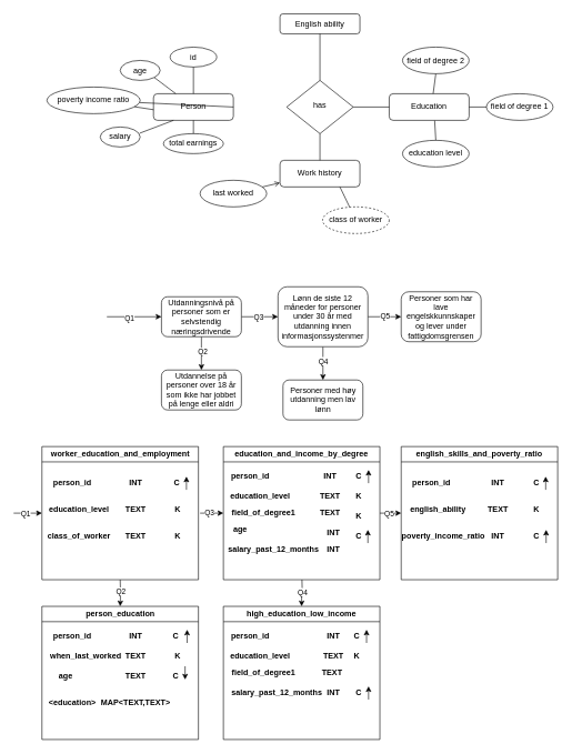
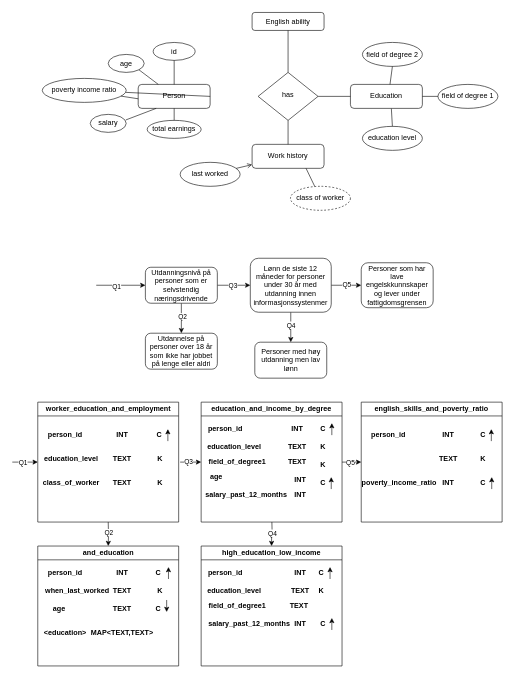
- <mxCell id="86" value="&lt;b&gt;english_ability&lt;/b&gt;" style="text;html=1;align=center;verticalAlign=middle;resizable=0;points=[];autosize=1;strokeColor=none;fillColor=none;" parent="83" vertex="1"><mxGeometry y="80" width="110" height="30" as="geometry" /></mxCell>
- <mxCell id="69" value="person_education" style="swimlane;whiteSpace=wrap;html=1;" parent="1" vertex="1"><mxGeometry x="62.5" y="910" width="235" height="200" as="geometry" /></mxCell>
+ <mxCell id="69" value="and_education" style="swimlane;whiteSpace=wrap;html=1;" parent="1" vertex="1"><mxGeometry x="62.5" y="910" width="235" height="200" as="geometry" /></mxCell>
